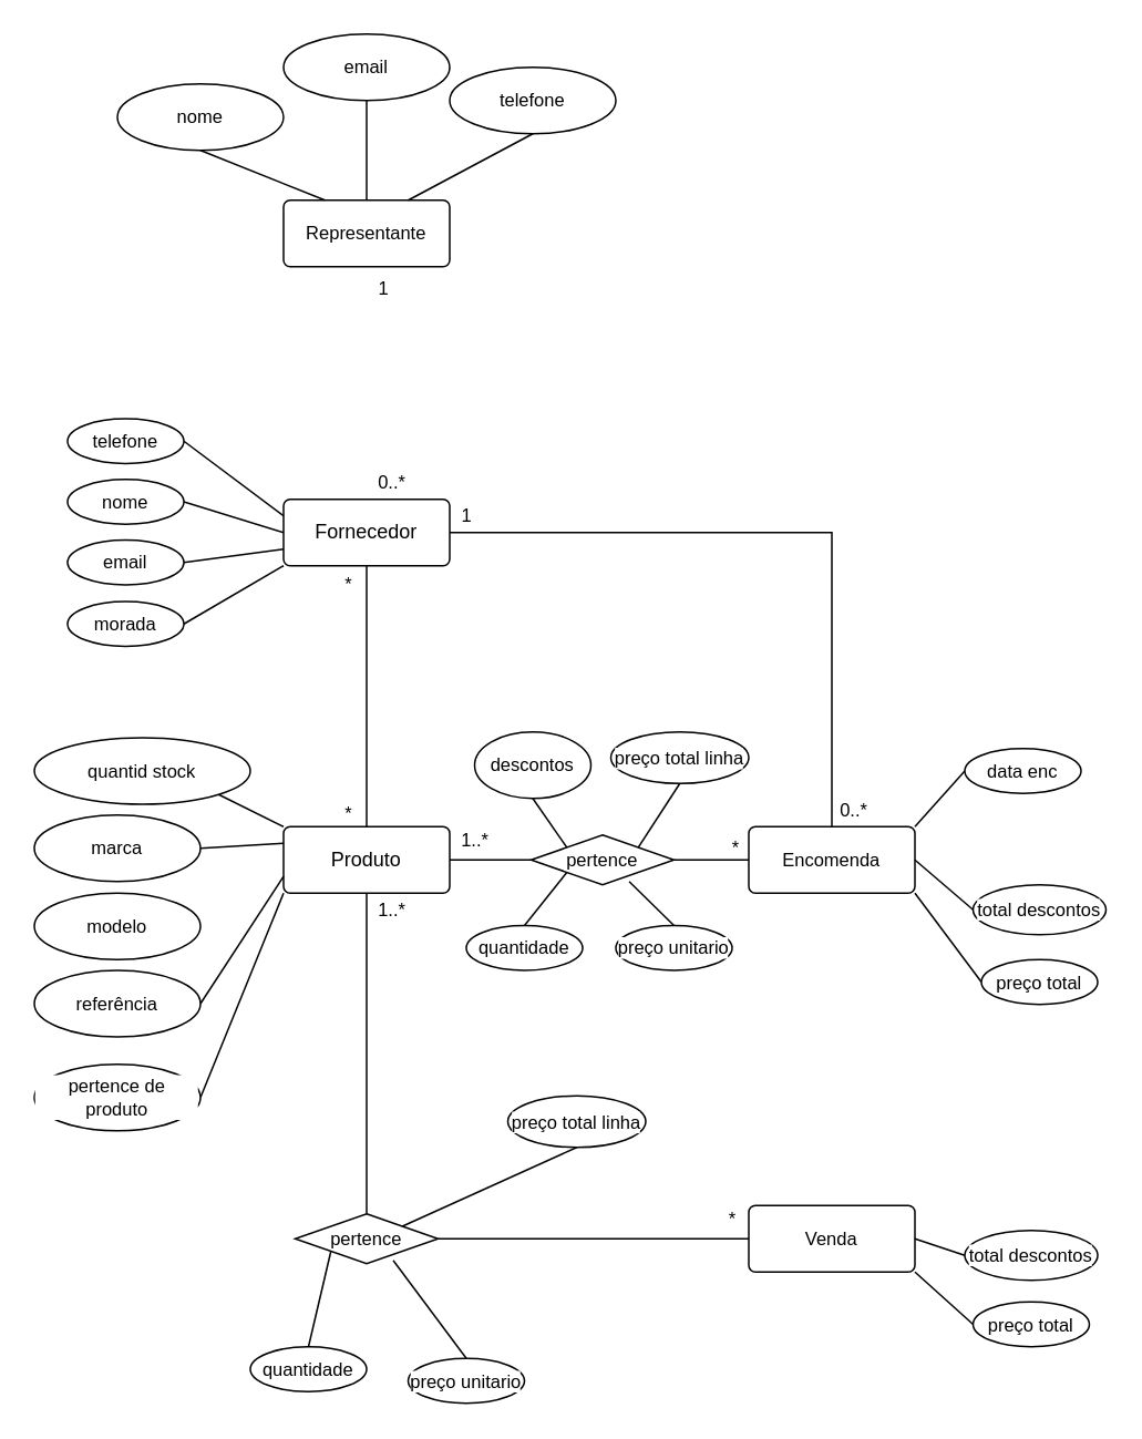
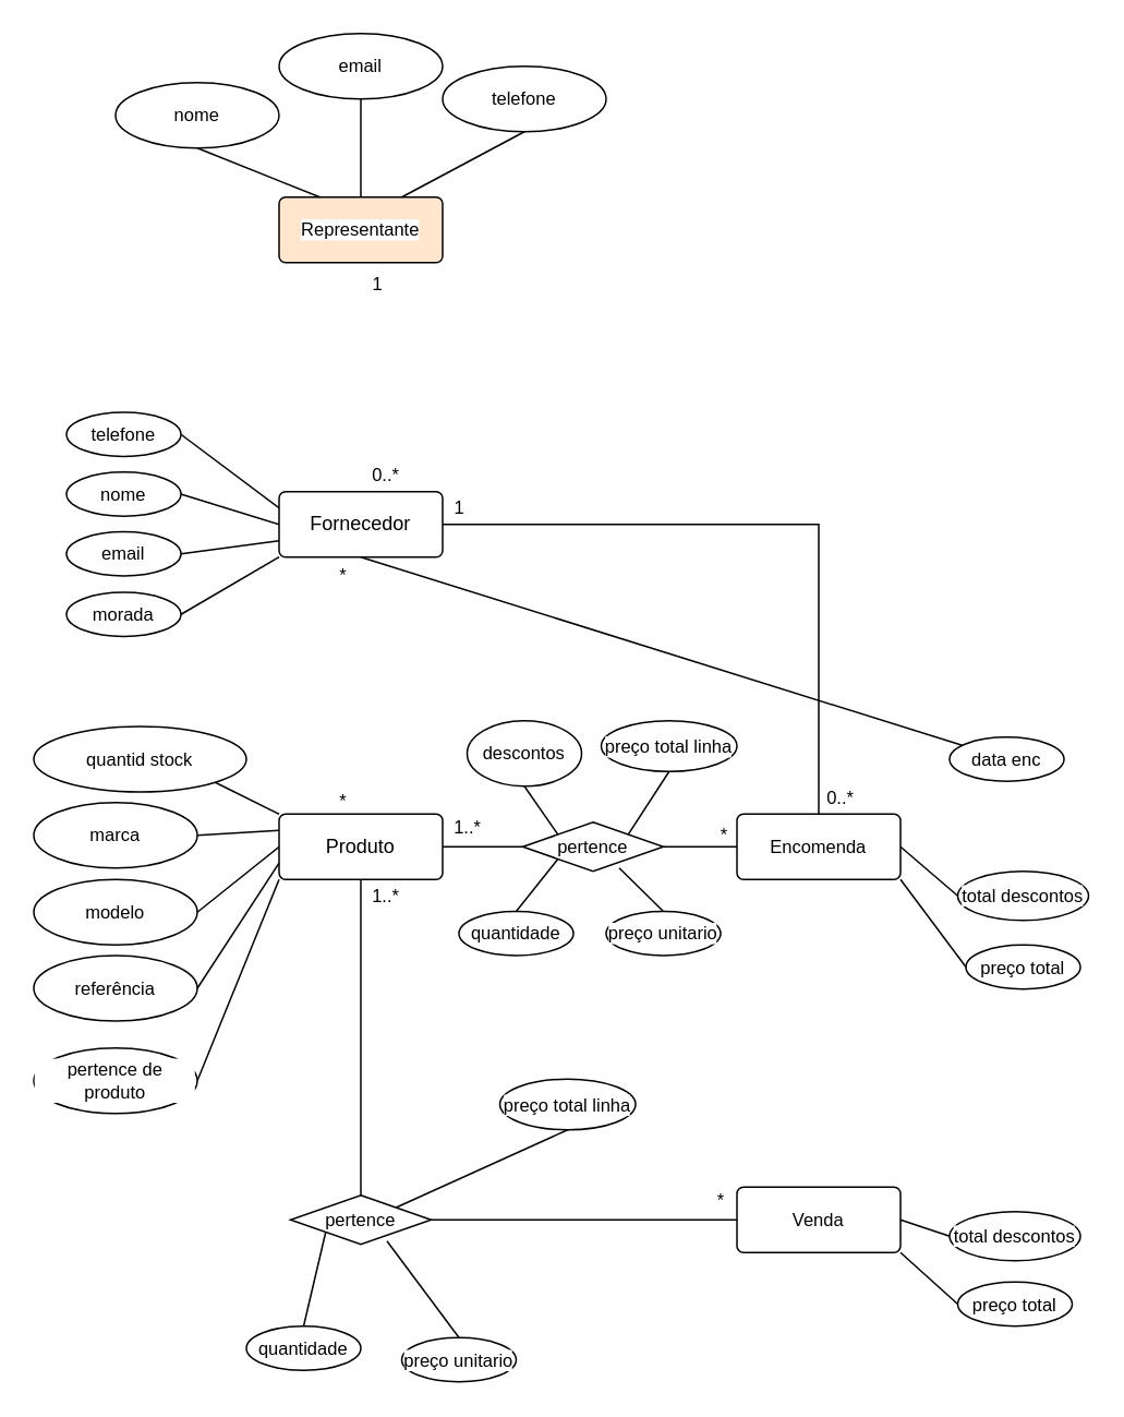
- <mxCell id="17" value="Representante" style="rounded=1;arcSize=10;whiteSpace=wrap;html=1;align=center;fontFamily=Helvetica;fontSize=11;fontColor=default;labelBackgroundColor=default;" vertex="1" parent="1"><mxGeometry x="170" y="120" width="100" height="40" as="geometry" /></mxCell>
+ <mxCell id="17" value="Representante" style="rounded=1;arcSize=10;whiteSpace=wrap;html=1;align=center;fontFamily=Helvetica;fontSize=11;fontColor=default;labelBackgroundColor=default;fillColor=#ffe6cc;" vertex="1" parent="1"><mxGeometry x="170" y="120" width="100" height="40" as="geometry" /></mxCell>
- <mxCell id="2" style="edgeStyle=none;rounded=0;orthogonalLoop=1;jettySize=auto;html=1;exitX=0.5;exitY=1;exitDx=0;exitDy=0;entryX=0.5;entryY=0;entryDx=0;entryDy=0;strokeColor=default;align=center;verticalAlign=middle;fontFamily=Helvetica;fontSize=11;fontColor=default;labelBackgroundColor=default;endArrow=none;endFill=0;" edge="1" parent="1" source="4" target="5"><mxGeometry relative="1" as="geometry" /></mxCell>
+ <mxCell id="2" style="edgeStyle=none;rounded=0;orthogonalLoop=1;jettySize=auto;html=1;exitX=0.5;exitY=1;exitDx=0;exitDy=0;strokeColor=default;align=center;verticalAlign=middle;fontFamily=Helvetica;fontSize=11;fontColor=default;labelBackgroundColor=default;endArrow=none;endFill=0;" edge="1" parent="1" source="4" target="42"><mxGeometry relative="1" as="geometry" /></mxCell>
- <mxCell id="41" style="edgeStyle=none;rounded=0;orthogonalLoop=1;jettySize=auto;html=1;exitX=0;exitY=0.5;exitDx=0;exitDy=0;entryX=1;entryY=0;entryDx=0;entryDy=0;strokeColor=default;align=center;verticalAlign=middle;fontFamily=Helvetica;fontSize=11;fontColor=default;labelBackgroundColor=default;endArrow=none;endFill=0;" edge="1" parent="1" source="42" target="35"><mxGeometry relative="1" as="geometry" /></mxCell>
+ <mxCell id="11" style="edgeStyle=none;rounded=0;orthogonalLoop=1;jettySize=auto;html=1;exitX=1;exitY=0.5;exitDx=0;exitDy=0;entryX=0;entryY=0.5;entryDx=0;entryDy=0;strokeColor=default;align=center;verticalAlign=middle;fontFamily=Helvetica;fontSize=11;fontColor=default;labelBackgroundColor=default;endArrow=none;endFill=0;" edge="1" parent="1" source="12" target="5"><mxGeometry relative="1" as="geometry" /></mxCell>
